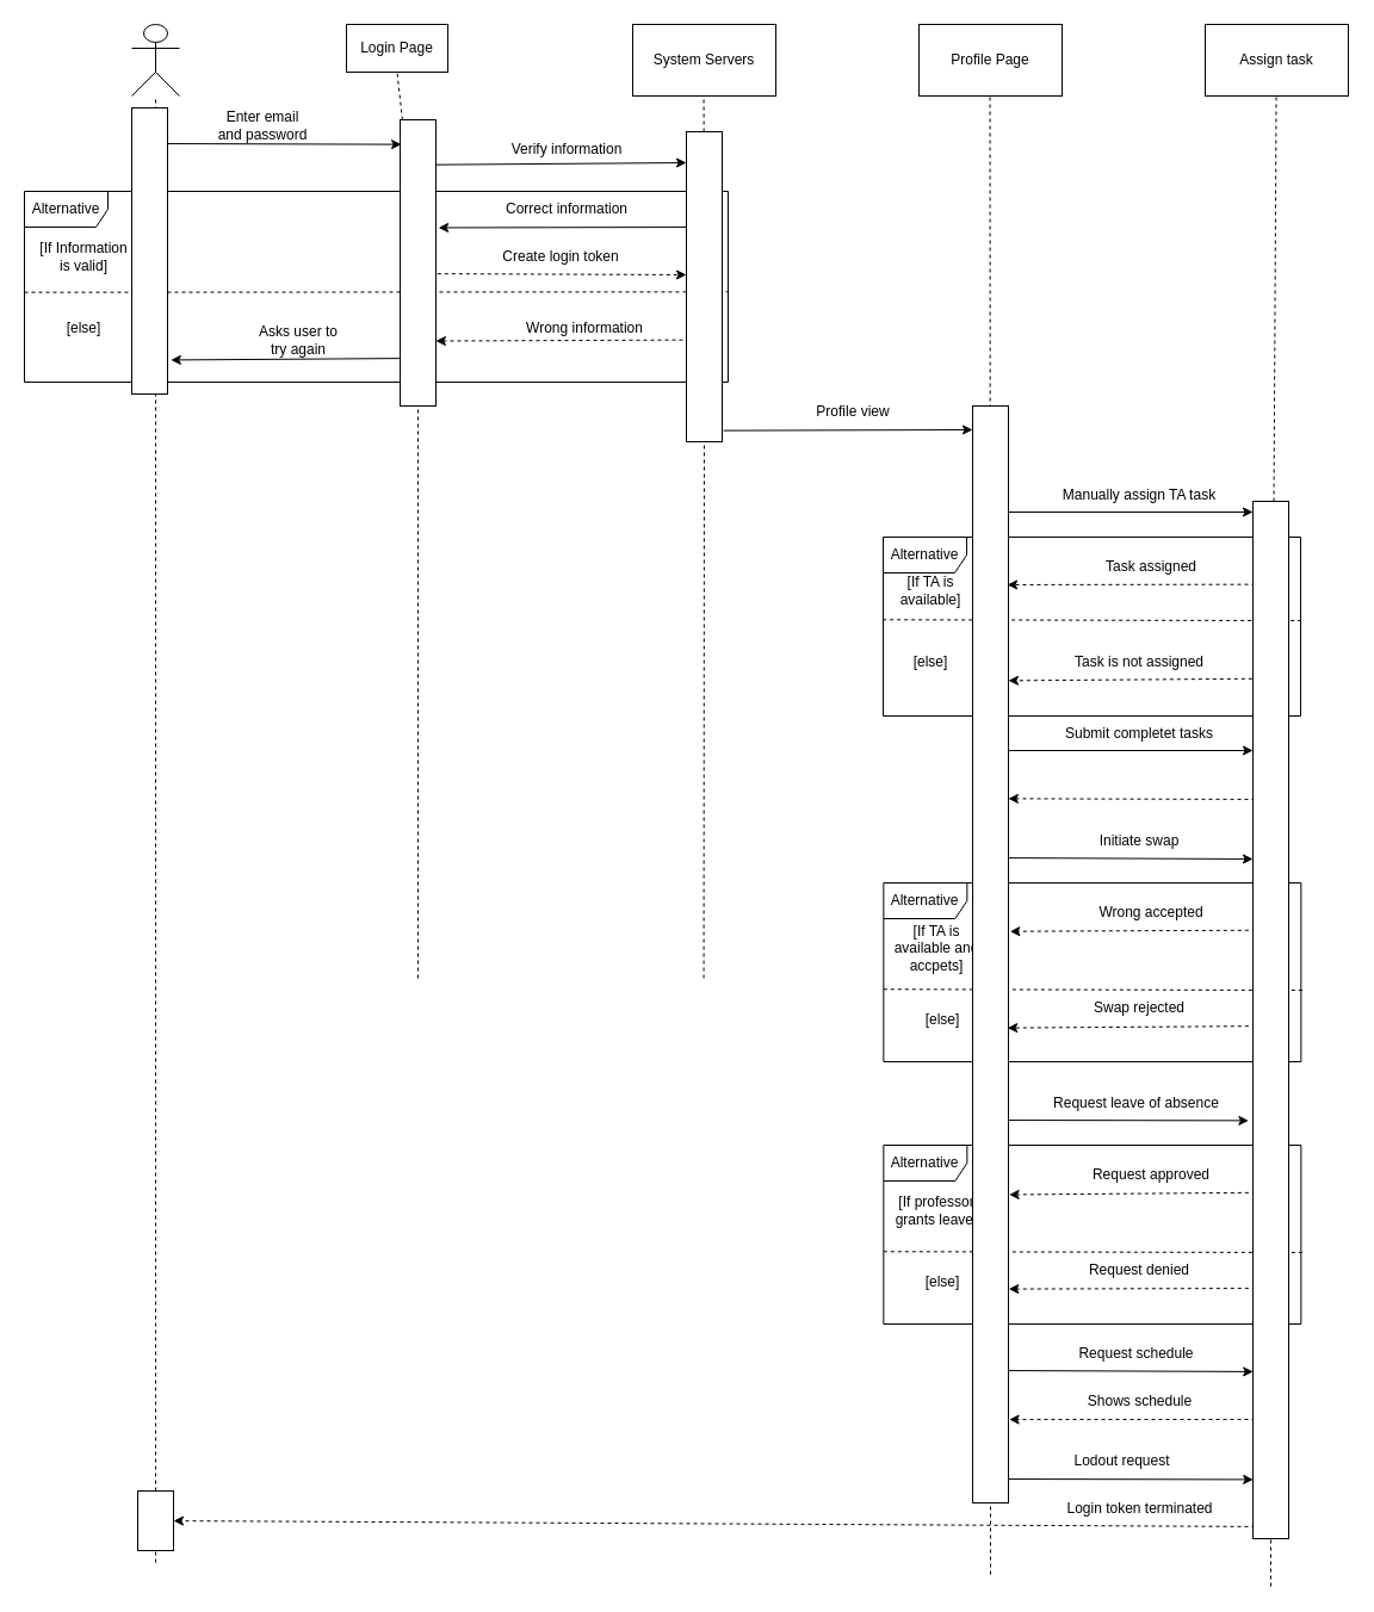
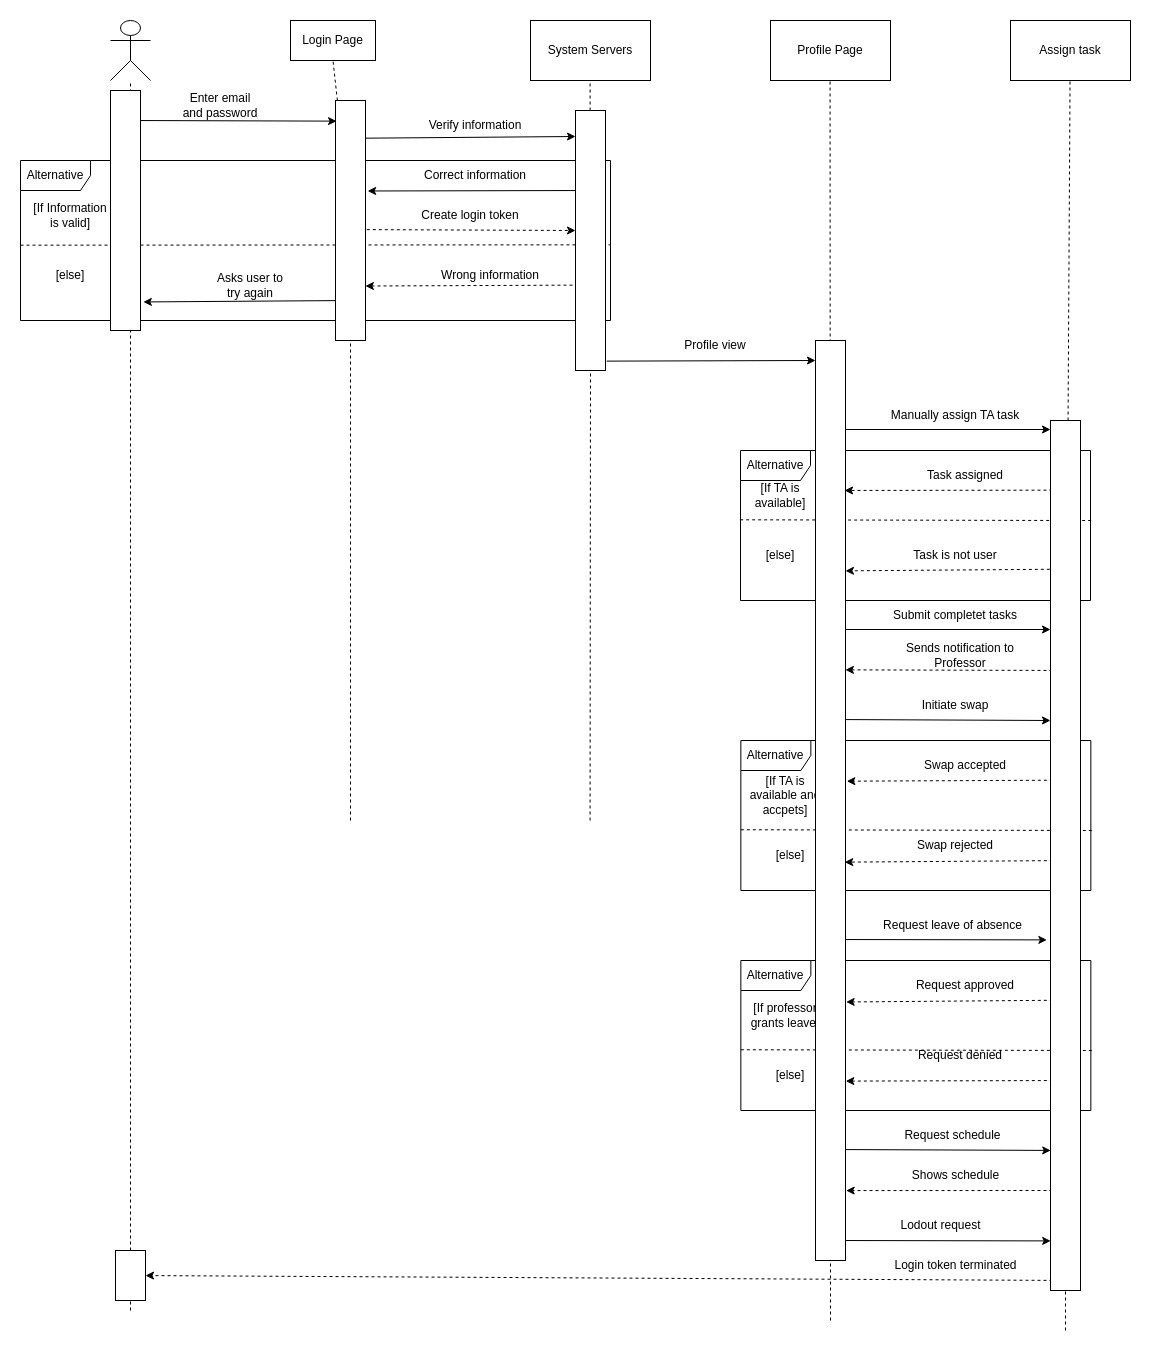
- <mxCell id="35" value="Task is not assigned" style="text;strokeColor=none;align=center;fillColor=none;html=1;verticalAlign=middle;whiteSpace=wrap;rounded=0;" vertex="1" parent="1"><mxGeometry x="890" y="540" width="130" height="30" as="geometry" /></mxCell>
+ <mxCell id="35" value="Task is not user" style="text;strokeColor=none;align=center;fillColor=none;html=1;verticalAlign=middle;whiteSpace=wrap;rounded=0;" vertex="1" parent="1"><mxGeometry x="890" y="540" width="130" height="30" as="geometry" /></mxCell>
+ <mxCell id="51" value="Sends notification to Professor" style="text;strokeColor=none;align=center;fillColor=none;html=1;verticalAlign=middle;whiteSpace=wrap;rounded=0;" vertex="1" parent="1"><mxGeometry x="890" y="640" width="140" height="30" as="geometry" /></mxCell>
- <mxCell id="43" value="Wrong accepted" style="text;strokeColor=none;align=center;fillColor=none;html=1;verticalAlign=middle;whiteSpace=wrap;rounded=0;" vertex="1" parent="1"><mxGeometry x="910.35" y="750" width="110" height="30" as="geometry" /></mxCell>
+ <mxCell id="43" value="Swap accepted" style="text;strokeColor=none;align=center;fillColor=none;html=1;verticalAlign=middle;whiteSpace=wrap;rounded=0;" vertex="1" parent="1"><mxGeometry x="910.35" y="750" width="110" height="30" as="geometry" /></mxCell>
- <mxCell id="57" value="Request denied" style="text;strokeColor=none;align=center;fillColor=none;html=1;verticalAlign=middle;whiteSpace=wrap;rounded=0;" vertex="1" parent="1"><mxGeometry x="890.35" y="1050" width="130" height="30" as="geometry" /></mxCell>
+ <mxCell id="57" value="Request denied" style="text;strokeColor=none;align=center;fillColor=none;html=1;verticalAlign=middle;whiteSpace=wrap;rounded=0;" vertex="1" parent="1"><mxGeometry x="895.35" y="1040" width="130" height="30" as="geometry" /></mxCell>
